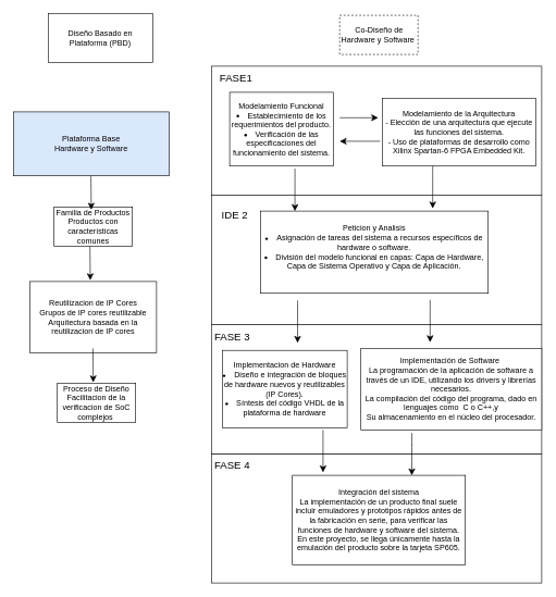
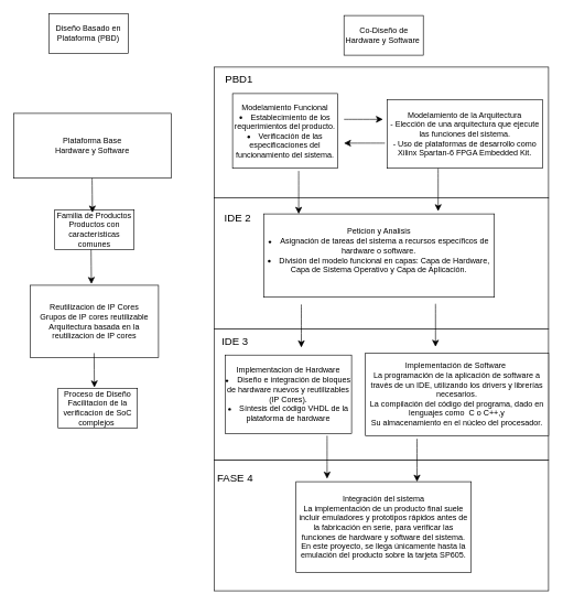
- <mxCell id="7" value="Co-Diseño de Hardware y Software&amp;nbsp;" style="rounded=0;whiteSpace=wrap;html=1;dashed=1;" vertex="1" parent="1"><mxGeometry x="519.5" y="23" width="120" height="60" as="geometry" /></mxCell>
+ <mxCell id="7" value="Co-Diseño de Hardware y Software&amp;nbsp;" style="rounded=0;whiteSpace=wrap;html=1;" vertex="1" parent="1"><mxGeometry x="519.5" y="23" width="120" height="60" as="geometry" /></mxCell>
- <mxCell id="6" value="Diseño Basado en Plataforma (PBD)" style="rounded=0;whiteSpace=wrap;html=1;" vertex="1" parent="1"><mxGeometry x="73" y="20" width="160" height="75" as="geometry" /></mxCell>
+ <mxCell id="6" value="Diseño Basado en Plataforma (PBD)" style="rounded=0;whiteSpace=wrap;html=1;" vertex="1" parent="1"><mxGeometry x="73" y="20" width="120" height="60" as="geometry" /></mxCell>
- <mxCell id="18" value="FASE1" style="text;html=1;align=center;verticalAlign=middle;whiteSpace=wrap;rounded=0;fontSize=16;" vertex="1" parent="1"><mxGeometry x="331" y="104" width="60" height="30" as="geometry" /></mxCell>
+ <mxCell id="18" value="PBD1" style="text;html=1;align=center;verticalAlign=middle;whiteSpace=wrap;rounded=0;fontSize=16;" vertex="1" parent="1"><mxGeometry x="331" y="104" width="60" height="30" as="geometry" /></mxCell>
- <mxCell id="8" value="Plataforma Base&lt;div&gt;Hardware y Software&lt;/div&gt;" style="rounded=0;whiteSpace=wrap;html=1;fillColor=#dae8fc;" vertex="1" parent="1"><mxGeometry x="20" y="171" width="238" height="98" as="geometry" /></mxCell>
+ <mxCell id="8" value="Plataforma Base&lt;div&gt;Hardware y Software&lt;/div&gt;" style="rounded=0;whiteSpace=wrap;html=1;" vertex="1" parent="1"><mxGeometry x="20" y="171" width="238" height="98" as="geometry" /></mxCell>
- <mxCell id="20" value="FASE 3" style="text;html=1;align=center;verticalAlign=middle;whiteSpace=wrap;rounded=0;fontSize=16;" vertex="1" parent="1"><mxGeometry x="325" y="500" width="60" height="30" as="geometry" /></mxCell>
+ <mxCell id="20" value="IDE 3" style="text;html=1;align=center;verticalAlign=middle;whiteSpace=wrap;rounded=0;fontSize=16;" vertex="1" parent="1"><mxGeometry x="325" y="500" width="60" height="30" as="geometry" /></mxCell>
- <mxCell id="21" value="FASE 4" style="text;html=1;align=center;verticalAlign=middle;whiteSpace=wrap;rounded=0;fontSize=16;" vertex="1" parent="1"><mxGeometry x="325" y="698" width="60" height="30" as="geometry" /></mxCell>
+ <mxCell id="21" value="FASE 4" style="text;html=1;align=center;verticalAlign=middle;whiteSpace=wrap;rounded=0;fontSize=16;" vertex="1" parent="1"><mxGeometry x="325" y="708" width="60" height="30" as="geometry" /></mxCell>
